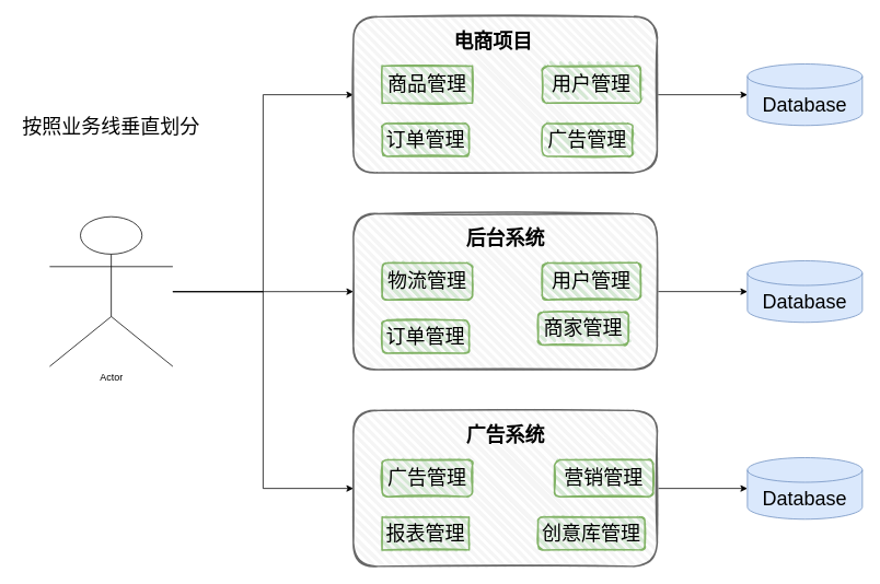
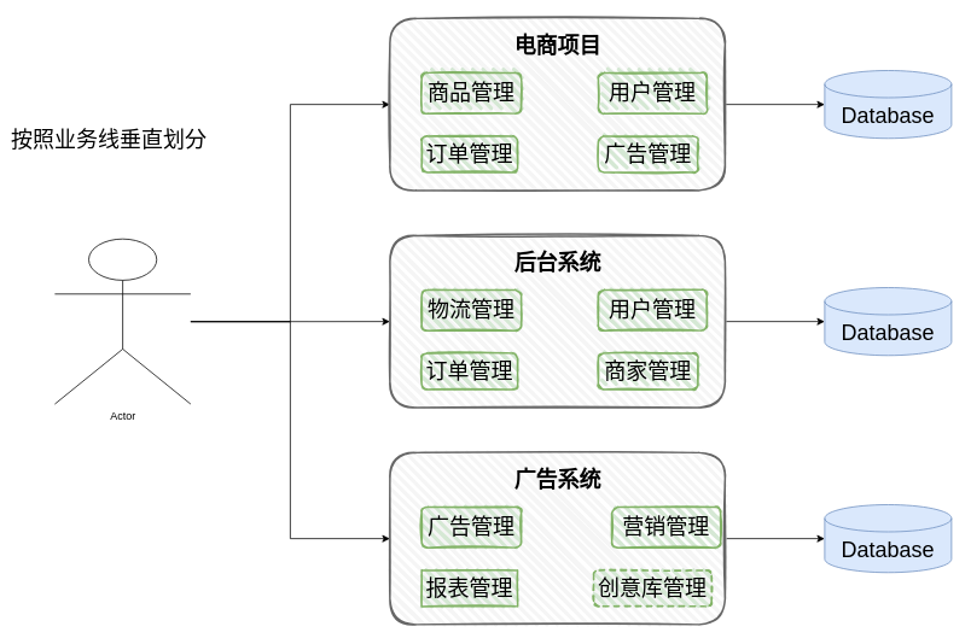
- <mxCell id="8" value="电商项目" style="text;strokeColor=none;fillColor=none;html=1;fontSize=24;fontStyle=1;verticalAlign=middle;align=center;" vertex="1" parent="1"><mxGeometry x="550" y="30" width="100" height="40" as="geometry" /></mxCell>
+ <mxCell id="8" value="电商项目" style="text;strokeColor=none;fillColor=none;html=1;fontSize=24;fontStyle=1;verticalAlign=middle;align=center;" vertex="1" parent="1"><mxGeometry x="565" y="30" width="100" height="40" as="geometry" /></mxCell>
- <mxCell id="9" value="商品管理" style="whiteSpace=wrap;html=1;strokeWidth=2;fillWeight=4;hachureGap=8;hachureAngle=45;fillColor=#d5e8d4;sketch=1;fontSize=24;strokeColor=#82b366;rounded=0;" vertex="1" parent="1"><mxGeometry x="465" y="80" width="110" height="45" as="geometry" /></mxCell>
+ <mxCell id="9" value="商品管理" style="rounded=1;whiteSpace=wrap;html=1;strokeWidth=2;fillWeight=4;hachureGap=8;hachureAngle=45;fillColor=#d5e8d4;sketch=1;fontSize=24;strokeColor=#82b366;" vertex="1" parent="1"><mxGeometry x="465" y="80" width="110" height="45" as="geometry" /></mxCell>
- <mxCell id="30" value="&lt;font style=&quot;font-size: 24px;&quot;&gt;按照业务线垂直划分&lt;/font&gt;" style="text;html=1;strokeColor=none;fillColor=none;align=center;verticalAlign=middle;whiteSpace=wrap;rounded=0;" vertex="1" parent="1"><mxGeometry x="20" y="140" width="230" height="30" as="geometry" /></mxCell>
+ <mxCell id="30" value="&lt;font style=&quot;font-size: 24px;&quot;&gt;按照业务线垂直划分&lt;/font&gt;" style="text;html=1;strokeColor=none;fillColor=none;align=center;verticalAlign=middle;whiteSpace=wrap;rounded=0;" vertex="1" parent="1"><mxGeometry x="5" y="140" width="230" height="30" as="geometry" /></mxCell>
- <mxCell id="20" value="商家管理" style="rounded=1;whiteSpace=wrap;html=1;strokeWidth=2;fillWeight=4;hachureGap=8;hachureAngle=45;fillColor=#d5e8d4;sketch=1;fontSize=24;strokeColor=#82b366;" vertex="1" parent="1"><mxGeometry x="655" y="380" width="110" height="40" as="geometry" /></mxCell>
+ <mxCell id="20" value="商家管理" style="rounded=1;whiteSpace=wrap;html=1;strokeWidth=2;fillWeight=4;hachureGap=8;hachureAngle=45;fillColor=#d5e8d4;sketch=1;fontSize=24;strokeColor=#82b366;" vertex="1" parent="1"><mxGeometry x="660" y="390" width="110" height="40" as="geometry" /></mxCell>
- <mxCell id="28" value="创意库管理" style="rounded=1;whiteSpace=wrap;html=1;strokeWidth=2;fillWeight=4;hachureGap=8;hachureAngle=45;fillColor=#d5e8d4;sketch=1;fontSize=24;strokeColor=#82b366;" vertex="1" parent="1"><mxGeometry x="655" y="630" width="130" height="40" as="geometry" /></mxCell>
+ <mxCell id="28" value="创意库管理" style="rounded=1;whiteSpace=wrap;html=1;strokeWidth=2;fillWeight=4;hachureGap=8;hachureAngle=45;fillColor=#d5e8d4;sketch=1;fontSize=24;strokeColor=#82b366;dashed=1;" vertex="1" parent="1"><mxGeometry x="655" y="630" width="130" height="40" as="geometry" /></mxCell>
